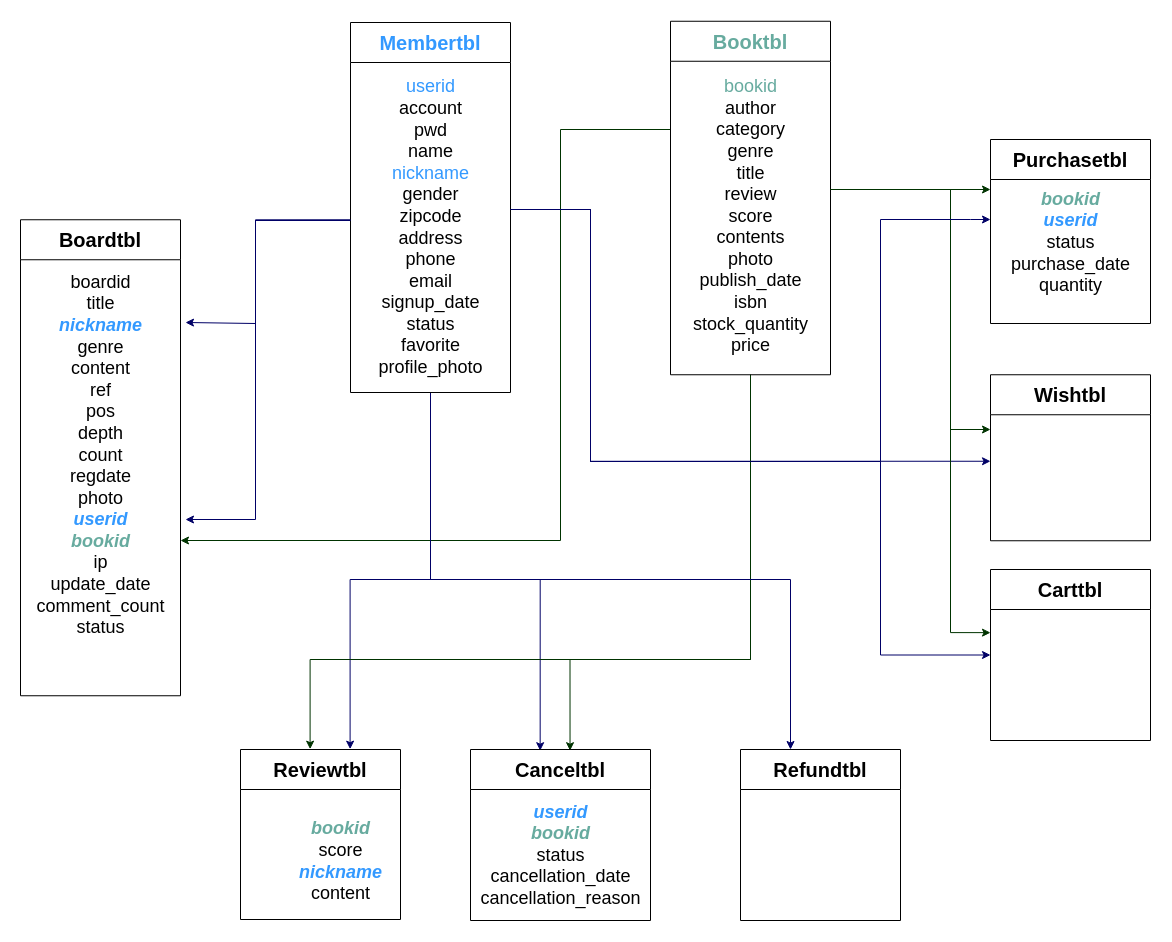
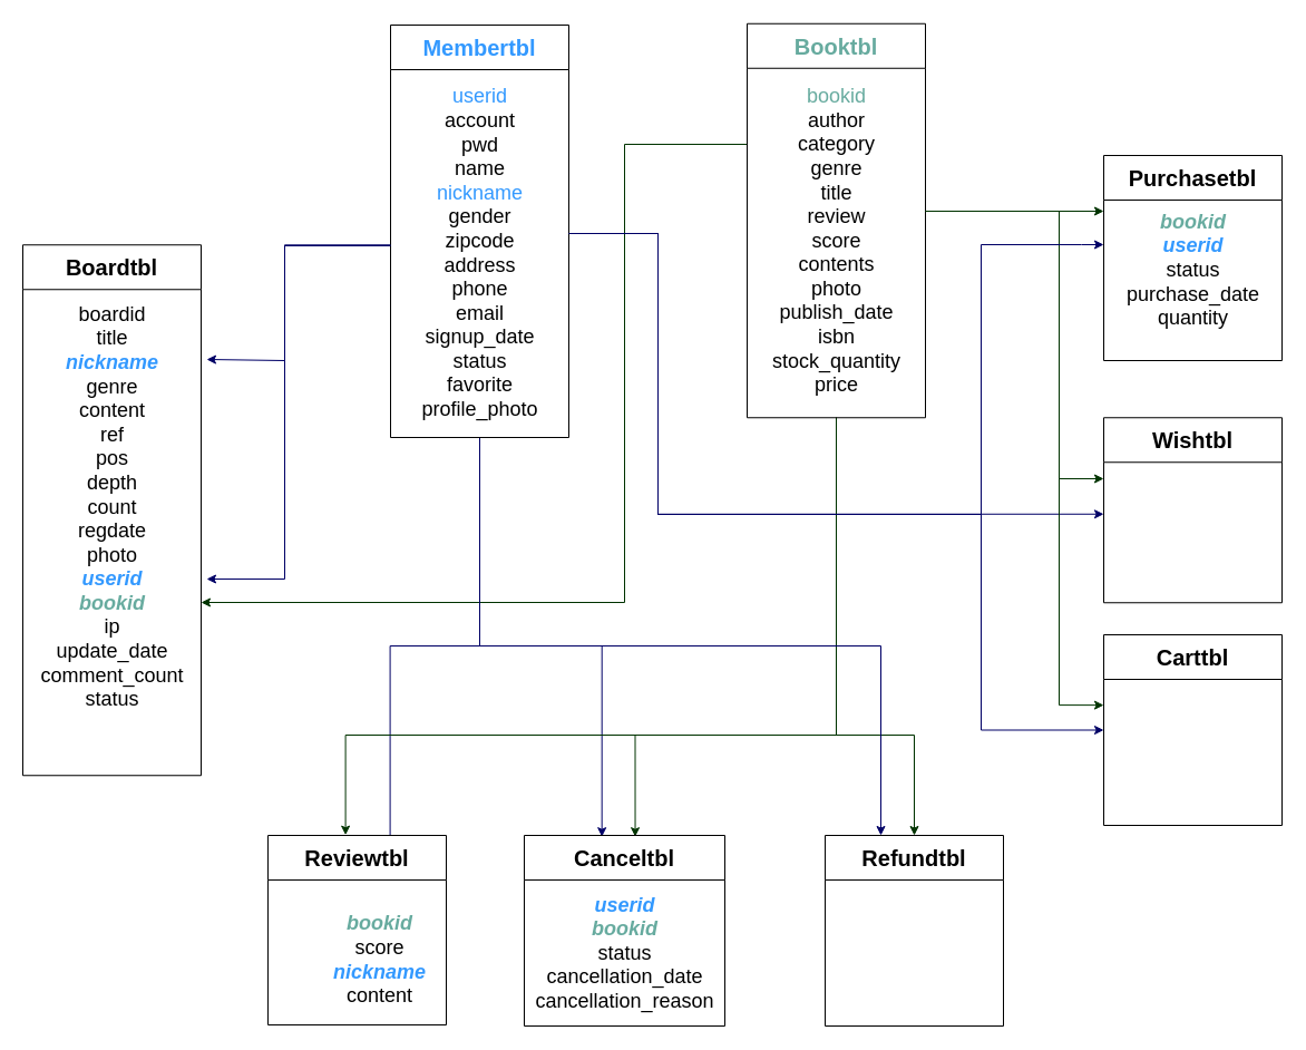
+ <mxCell id="8" style="edgeStyle=orthogonalEdgeStyle;rounded=0;orthogonalLoop=1;jettySize=auto;html=1;entryX=0.5;entryY=0;entryDx=0;entryDy=0;strokeColor=#003300;" edge="1" parent="1" source="12" target="24"><mxGeometry relative="1" as="geometry"><Array as="points"><mxPoint x="750" y="659" /><mxPoint x="820" y="659" /></Array></mxGeometry></mxCell>
- <mxCell id="2" style="edgeStyle=orthogonalEdgeStyle;rounded=0;orthogonalLoop=1;jettySize=auto;html=1;entryX=0.685;entryY=-0.002;entryDx=0;entryDy=0;entryPerimeter=0;strokeColor=#000066;" edge="1" parent="1" source="5" target="16"><mxGeometry relative="1" as="geometry"><mxPoint x="360" y="619" as="targetPoint" /><Array as="points"><mxPoint x="430" y="579" /><mxPoint x="350" y="579" /></Array></mxGeometry></mxCell>
+ <mxCell id="2" style="edgeStyle=orthogonalEdgeStyle;rounded=0;orthogonalLoop=1;jettySize=auto;html=1;entryX=0.685;entryY=-0.002;entryDx=0;entryDy=0;entryPerimeter=0;strokeColor=#000066;endArrow=none;" edge="1" parent="1" source="5" target="16"><mxGeometry relative="1" as="geometry"><mxPoint x="360" y="619" as="targetPoint" /><Array as="points"><mxPoint x="430" y="579" /><mxPoint x="350" y="579" /></Array></mxGeometry></mxCell>
